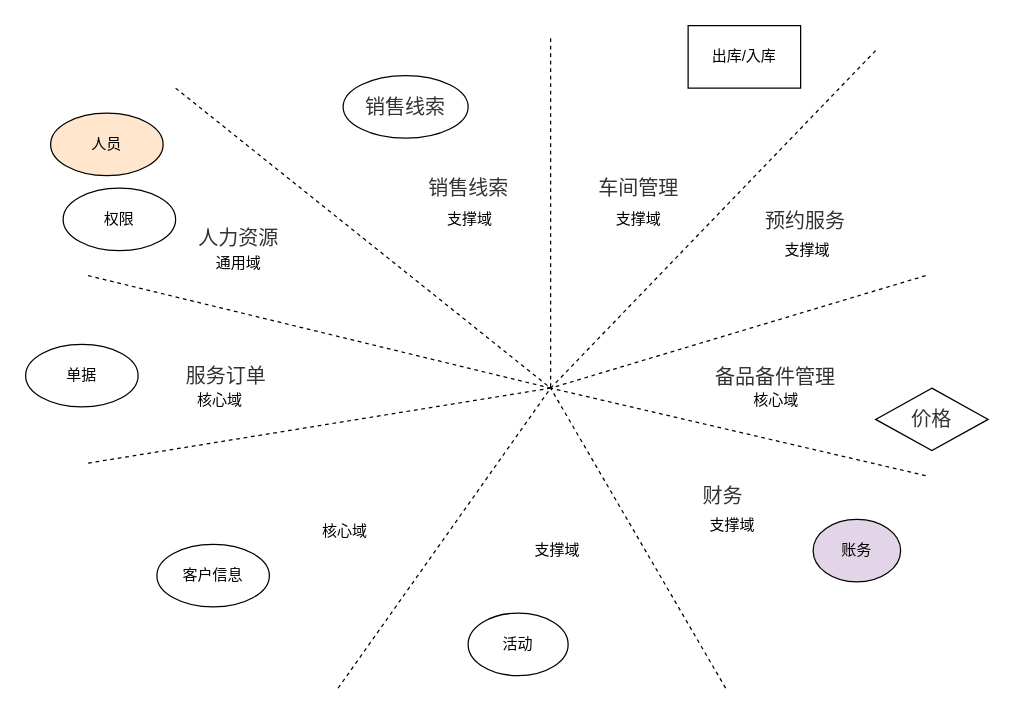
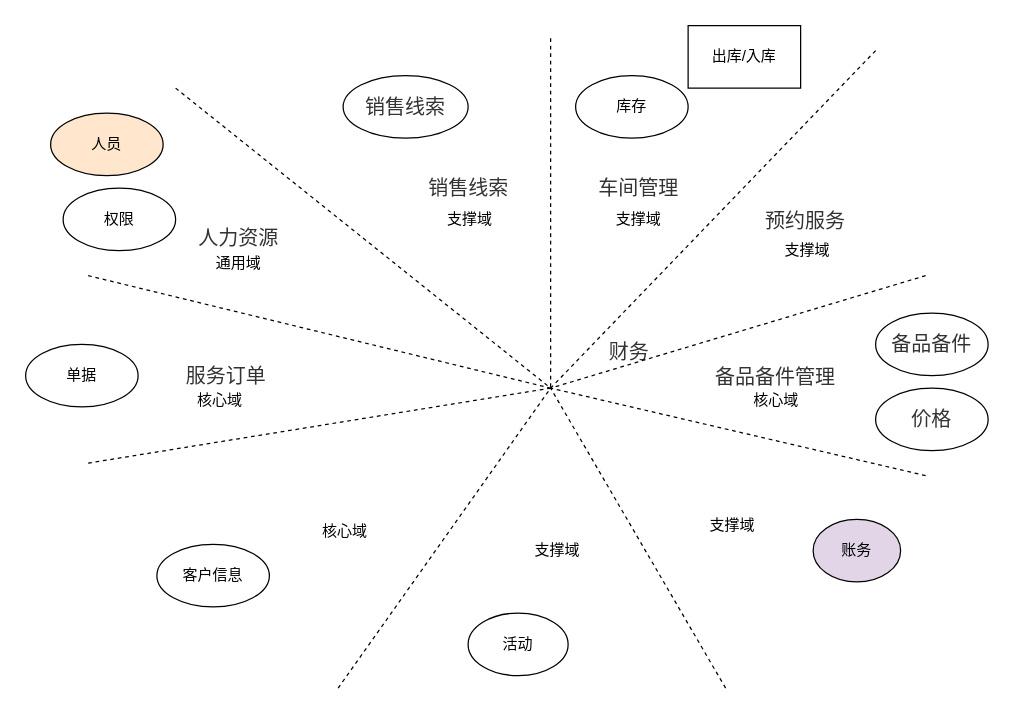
+ <mxCell id="27" value="库存" style="ellipse;whiteSpace=wrap;html=1;" vertex="1" parent="1"><mxGeometry x="460" y="60" width="90" height="50" as="geometry" /></mxCell>
+ <mxCell id="36" value="&lt;span style=&quot;color: rgb(51 , 51 , 51) ; font-family: &amp;#34;open sans&amp;#34; , &amp;#34;clear sans&amp;#34; , &amp;#34;helvetica neue&amp;#34; , &amp;#34;helvetica&amp;#34; , &amp;#34;arial&amp;#34; , sans-serif ; font-size: 16px ; text-align: left ; background-color: rgb(255 , 255 , 255)&quot;&gt;备品备件&lt;/span&gt;" style="ellipse;whiteSpace=wrap;html=1;" vertex="1" parent="1"><mxGeometry x="700" y="250" width="90" height="50" as="geometry" /></mxCell>
- <mxCell id="37" value="&lt;div style=&quot;text-align: left&quot;&gt;&lt;font color=&quot;#333333&quot; face=&quot;open sans, clear sans, helvetica neue, helvetica, arial, sans-serif&quot;&gt;&lt;span style=&quot;font-size: 16px ; background-color: rgb(255 , 255 , 255)&quot;&gt;价格&lt;/span&gt;&lt;/font&gt;&lt;/div&gt;" style="rhombus;whiteSpace=wrap;html=1;" vertex="1" parent="1"><mxGeometry x="700" y="310" width="90" height="50" as="geometry" /></mxCell>
+ <mxCell id="37" value="&lt;div style=&quot;text-align: left&quot;&gt;&lt;font color=&quot;#333333&quot; face=&quot;open sans, clear sans, helvetica neue, helvetica, arial, sans-serif&quot;&gt;&lt;span style=&quot;font-size: 16px ; background-color: rgb(255 , 255 , 255)&quot;&gt;价格&lt;/span&gt;&lt;/font&gt;&lt;/div&gt;" style="ellipse;whiteSpace=wrap;html=1;" vertex="1" parent="1"><mxGeometry x="700" y="310" width="90" height="50" as="geometry" /></mxCell>
- <mxCell id="8" value="&lt;meta charset=&quot;utf-8&quot;&gt;&lt;span style=&quot;color: rgb(51, 51, 51); font-family: &amp;quot;open sans&amp;quot;, &amp;quot;clear sans&amp;quot;, &amp;quot;helvetica neue&amp;quot;, helvetica, arial, sans-serif; font-size: 16px; font-style: normal; font-weight: 400; letter-spacing: normal; text-align: left; text-indent: 0px; text-transform: none; word-spacing: 0px; background-color: rgb(255, 255, 255); display: inline; float: none;&quot;&gt;财务&lt;/span&gt;" style="text;whiteSpace=wrap;html=1;" vertex="1" parent="1"><mxGeometry x="560" y="380" width="60" height="30" as="geometry" /></mxCell>
+ <mxCell id="8" value="&lt;meta charset=&quot;utf-8&quot;&gt;&lt;span style=&quot;color: rgb(51, 51, 51); font-family: &amp;quot;open sans&amp;quot;, &amp;quot;clear sans&amp;quot;, &amp;quot;helvetica neue&amp;quot;, helvetica, arial, sans-serif; font-size: 16px; font-style: normal; font-weight: 400; letter-spacing: normal; text-align: left; text-indent: 0px; text-transform: none; word-spacing: 0px; background-color: rgb(255, 255, 255); display: inline; float: none;&quot;&gt;财务&lt;/span&gt;" style="text;whiteSpace=wrap;html=1;" vertex="1" parent="1"><mxGeometry x="485" y="265" width="60" height="30" as="geometry" /></mxCell>
